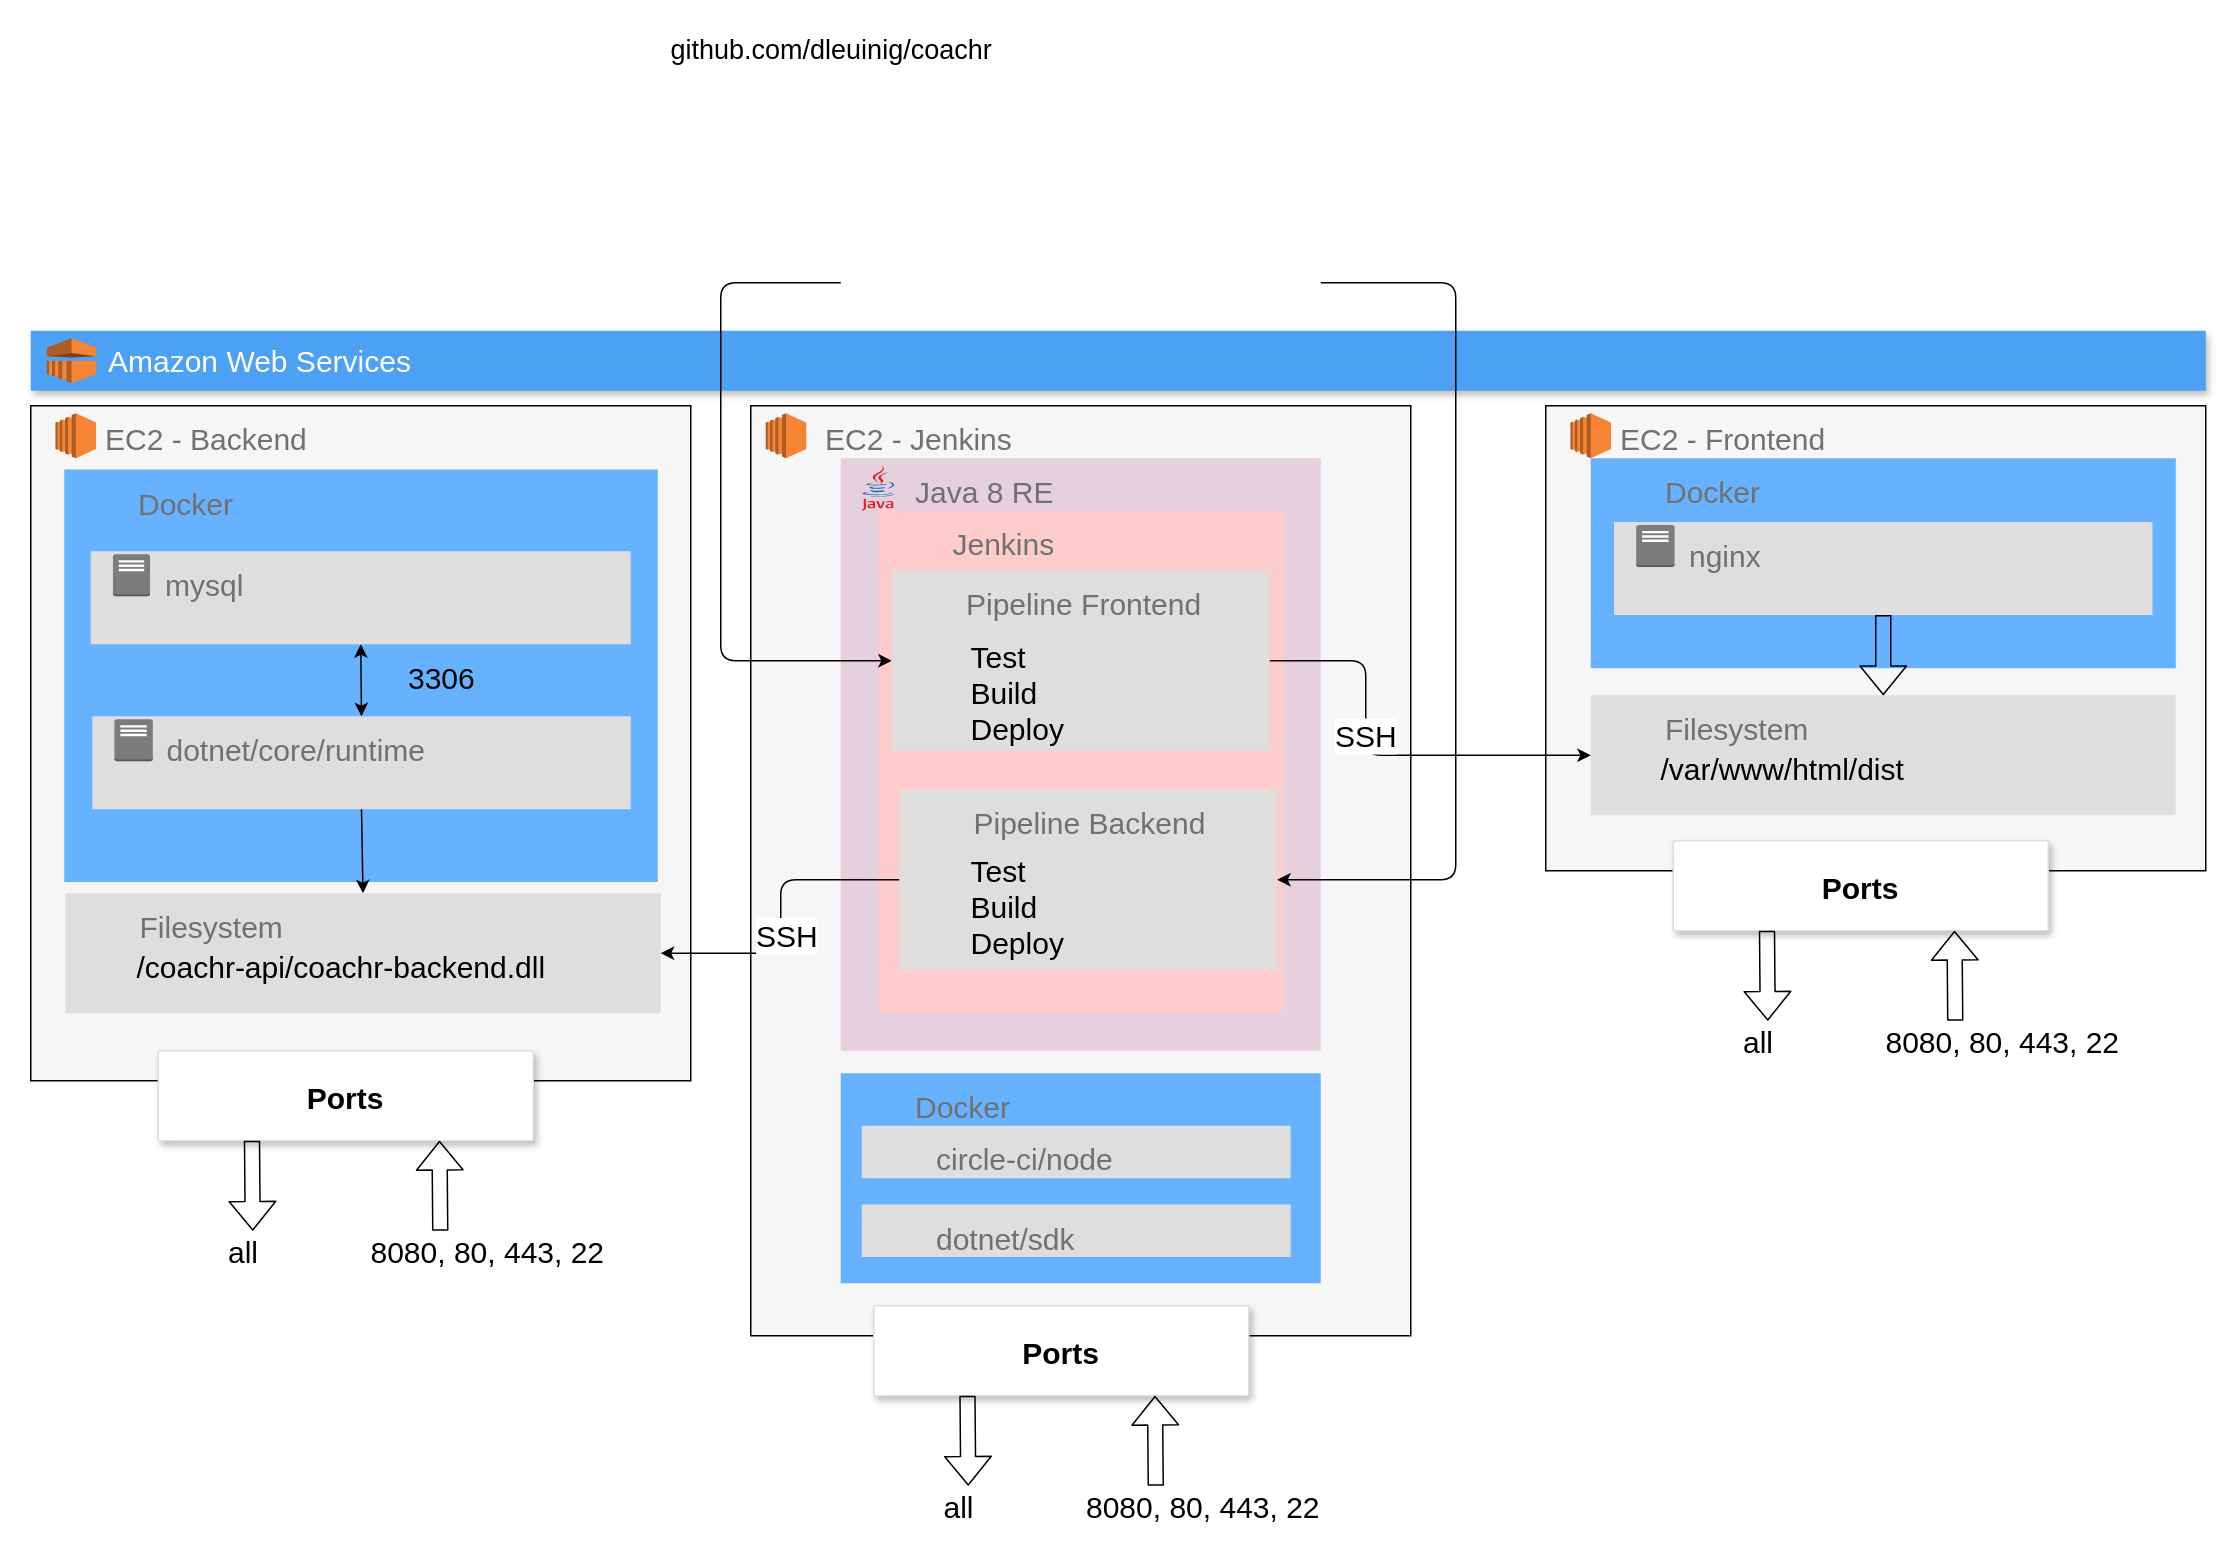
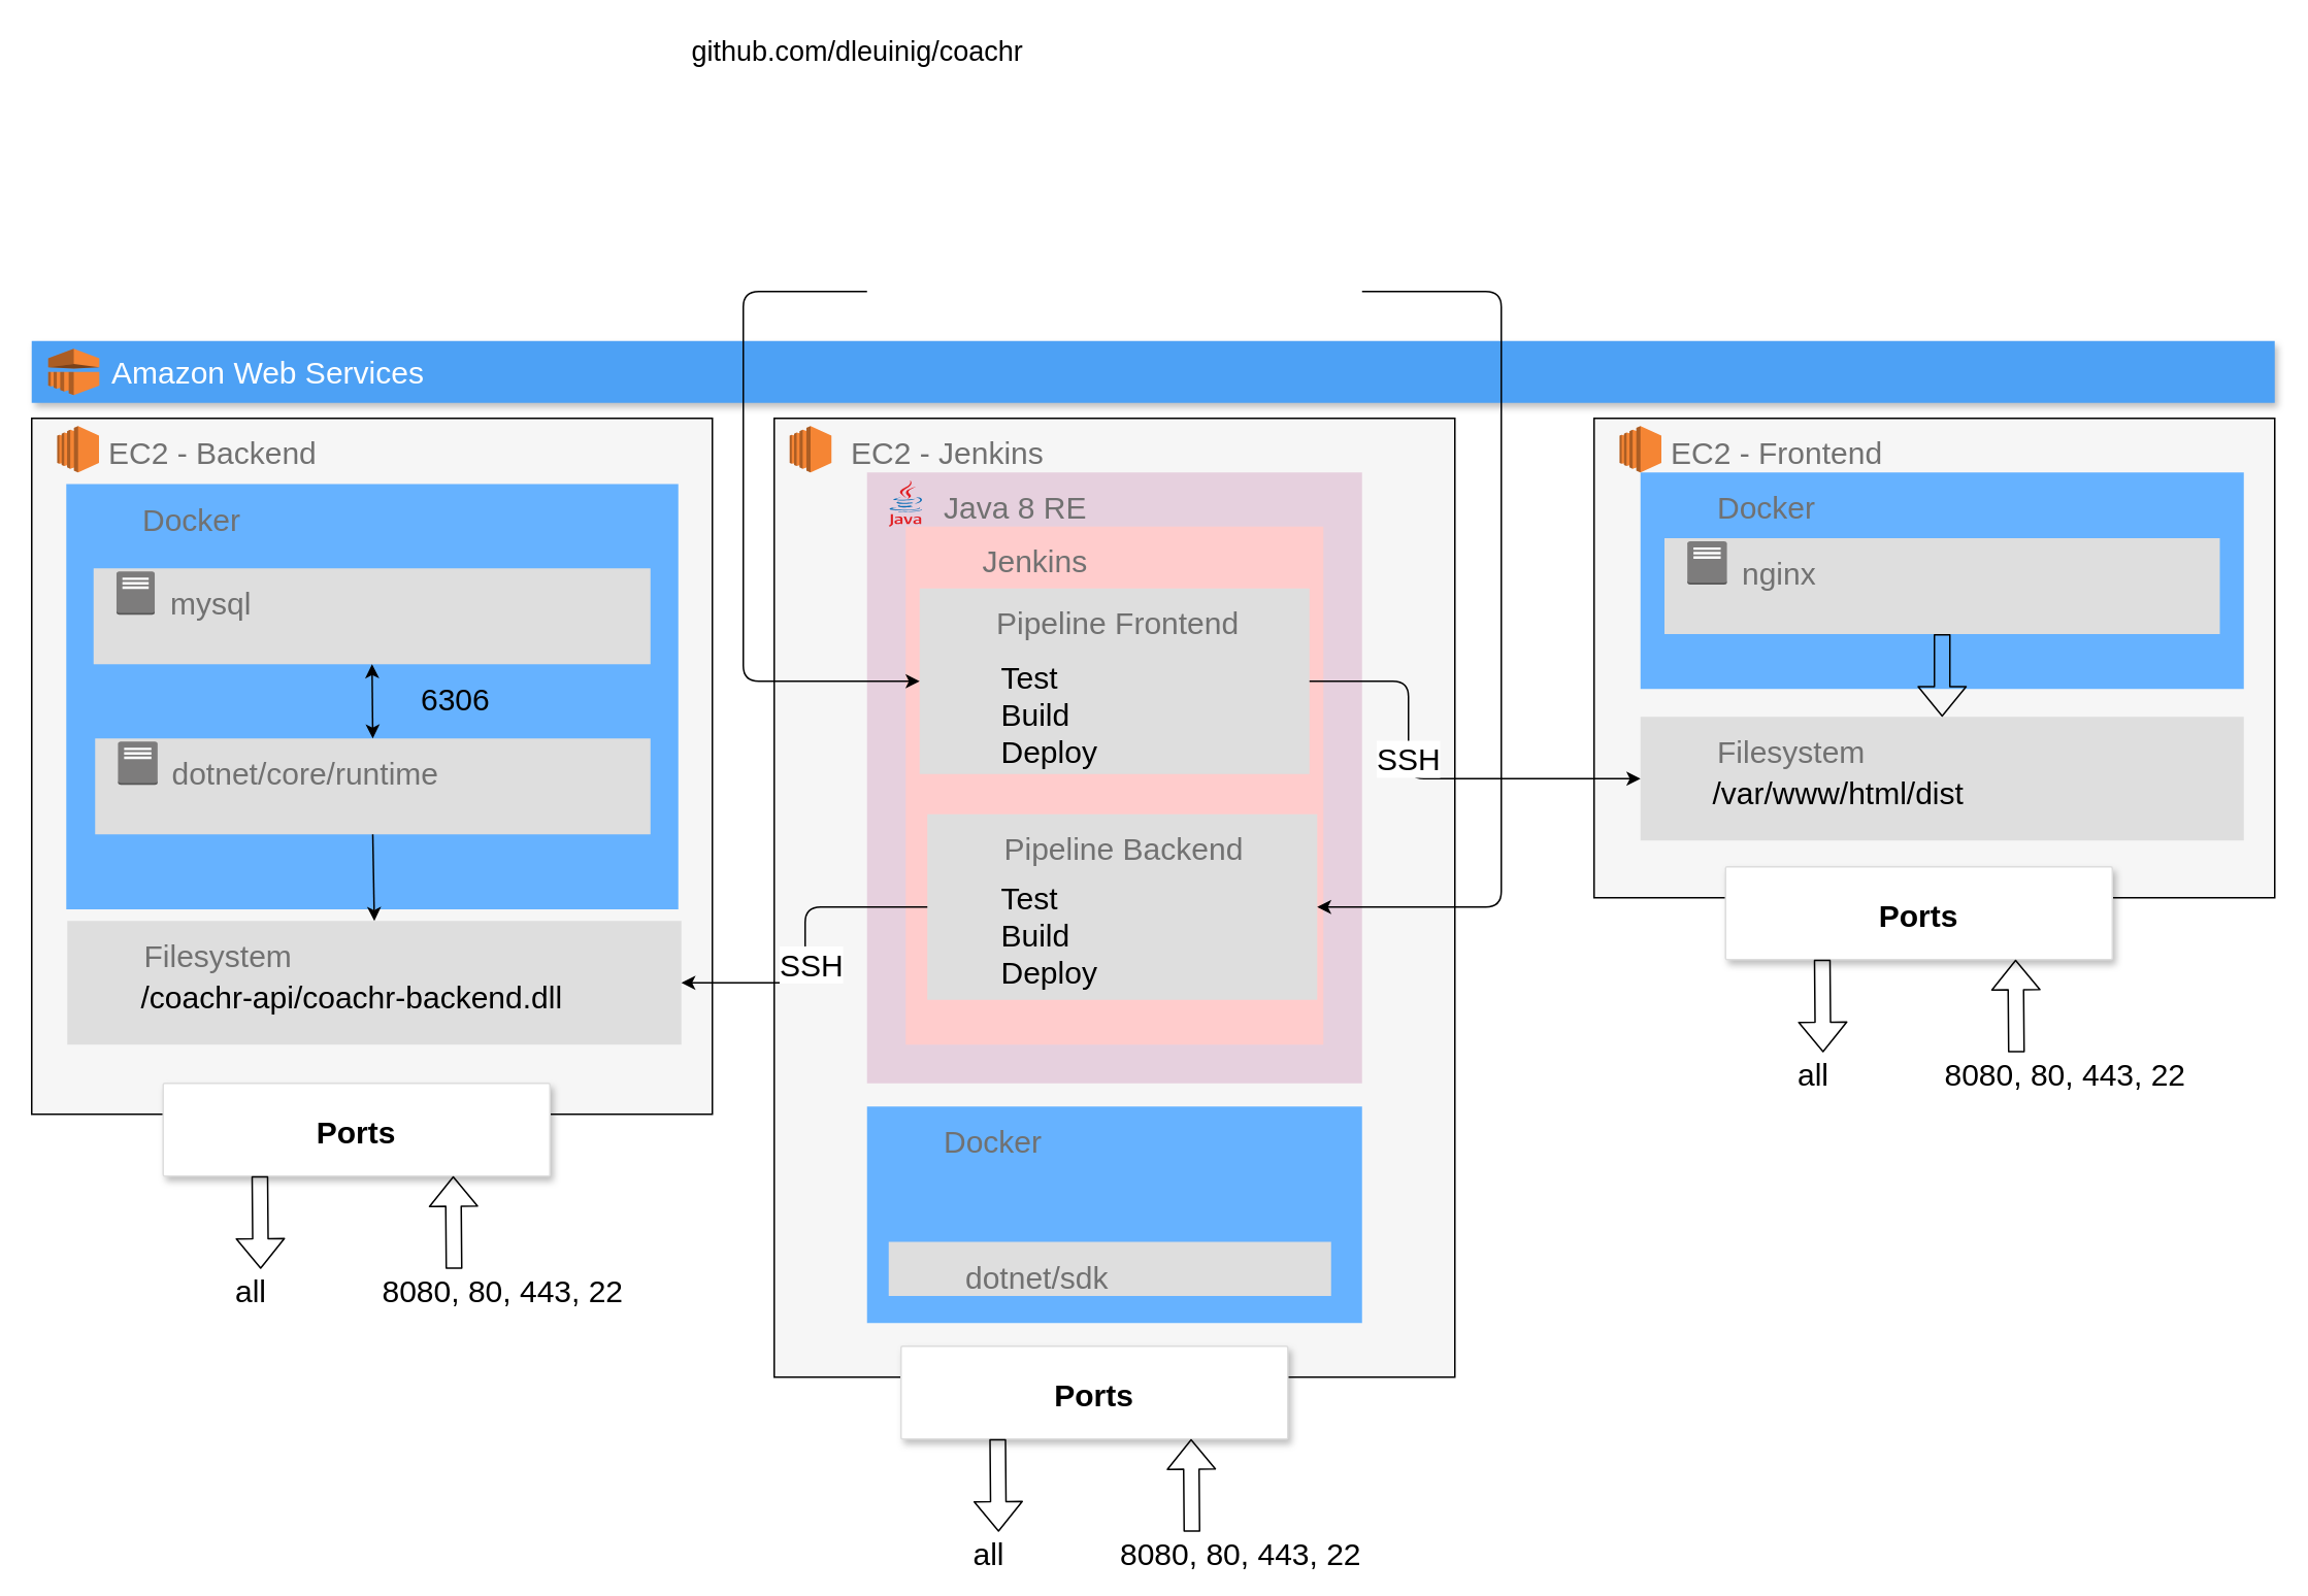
- <mxCell id="68" value="3306" style="text;html=1;fontSize=20;" vertex="1" parent="56"><mxGeometry x="210" y="121" width="70" height="40" as="geometry" /></mxCell>
+ <mxCell id="68" value="6306" style="text;html=1;fontSize=20;" vertex="1" parent="56"><mxGeometry x="210" y="121" width="70" height="40" as="geometry" /></mxCell>
- <mxCell id="24" value="circle-ci/node" style="fillColor=#DEDEDE;strokeColor=none;shadow=0;gradientColor=none;fontSize=20;align=left;spacing=10;fontColor=#717171;9E9E9E;verticalAlign=top;spacingTop=-4;fontStyle=0;spacingLeft=40;html=1;" vertex="1" parent="23"><mxGeometry width="286" height="35" as="geometry" /></mxCell>
